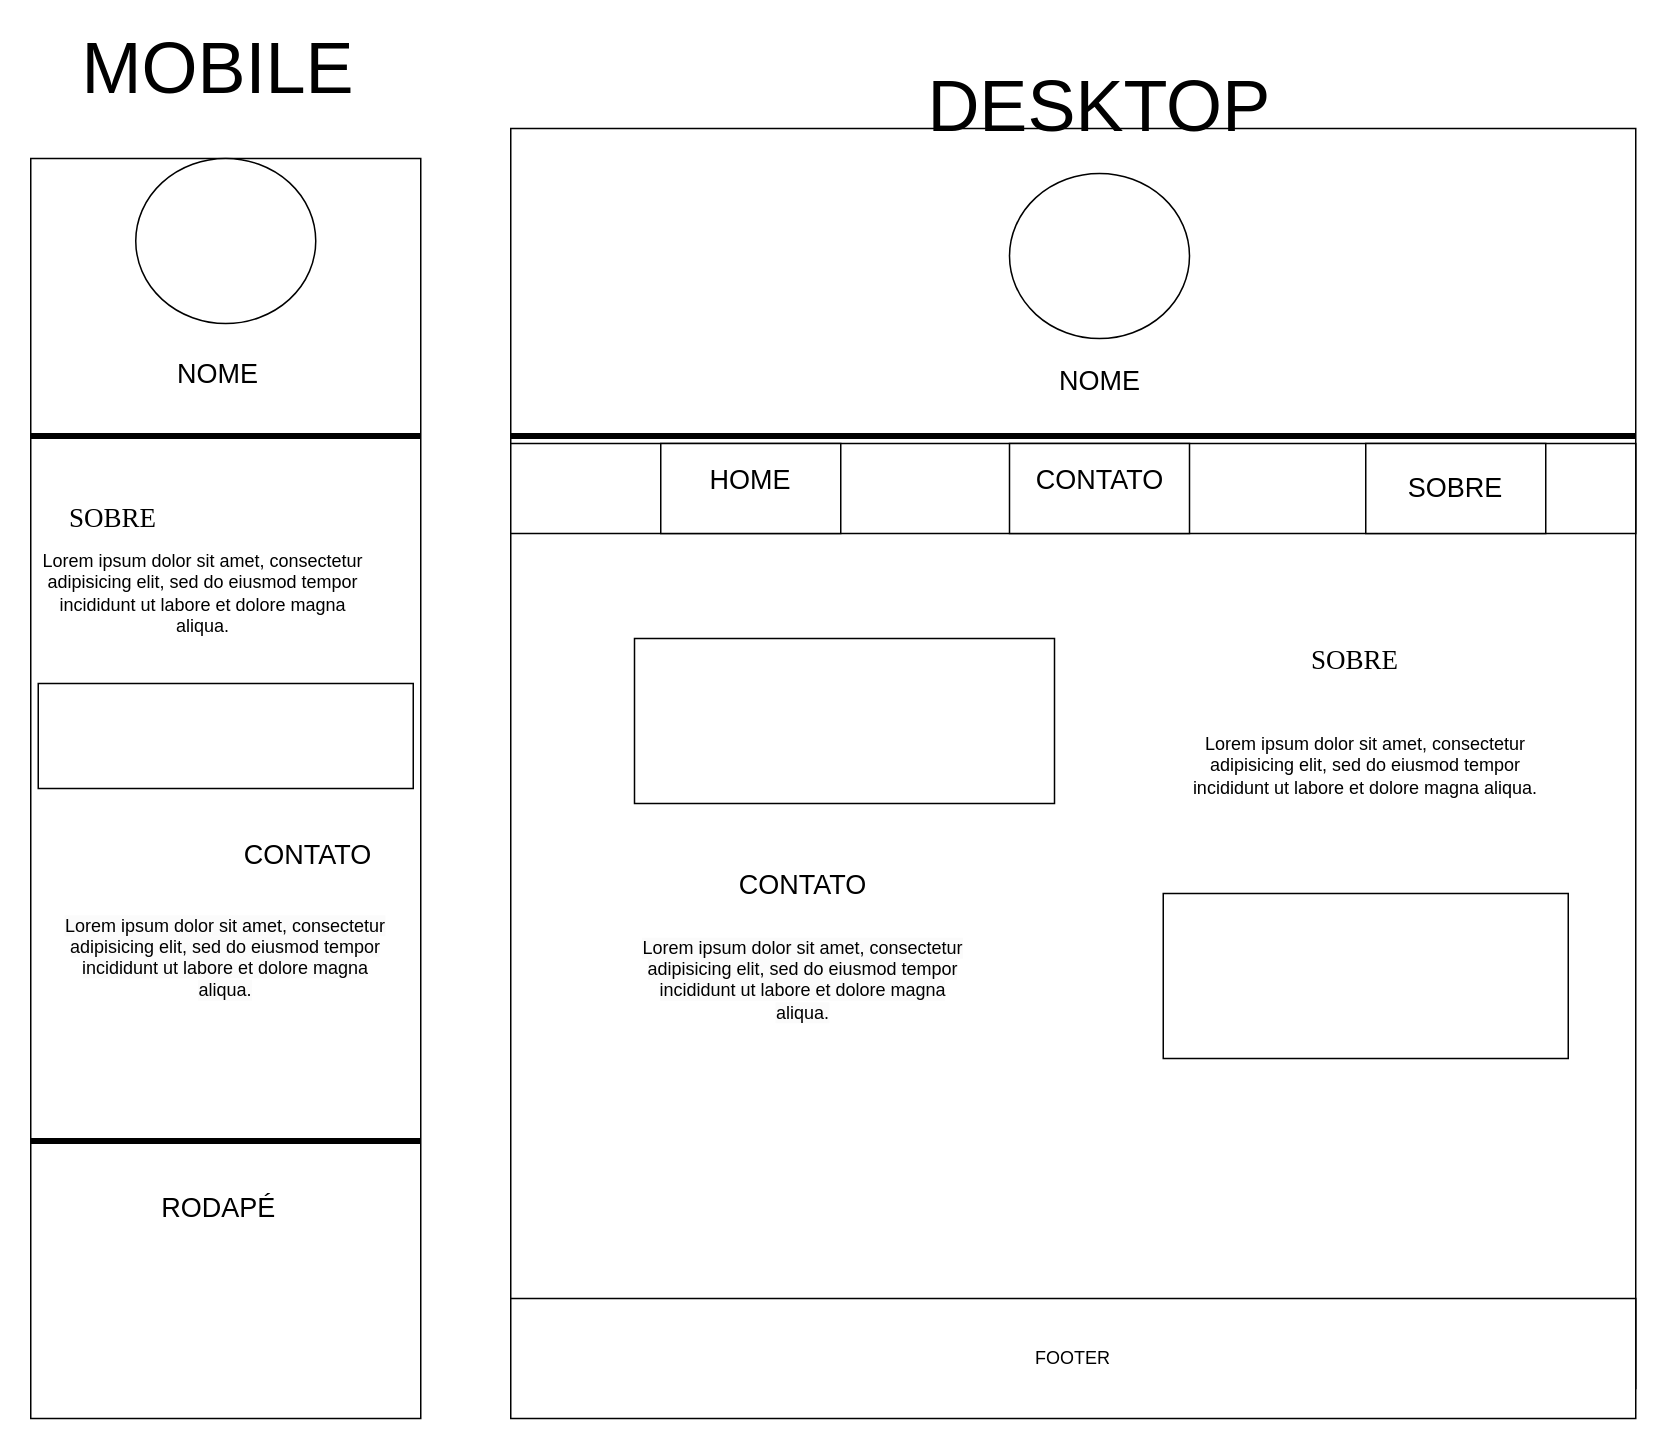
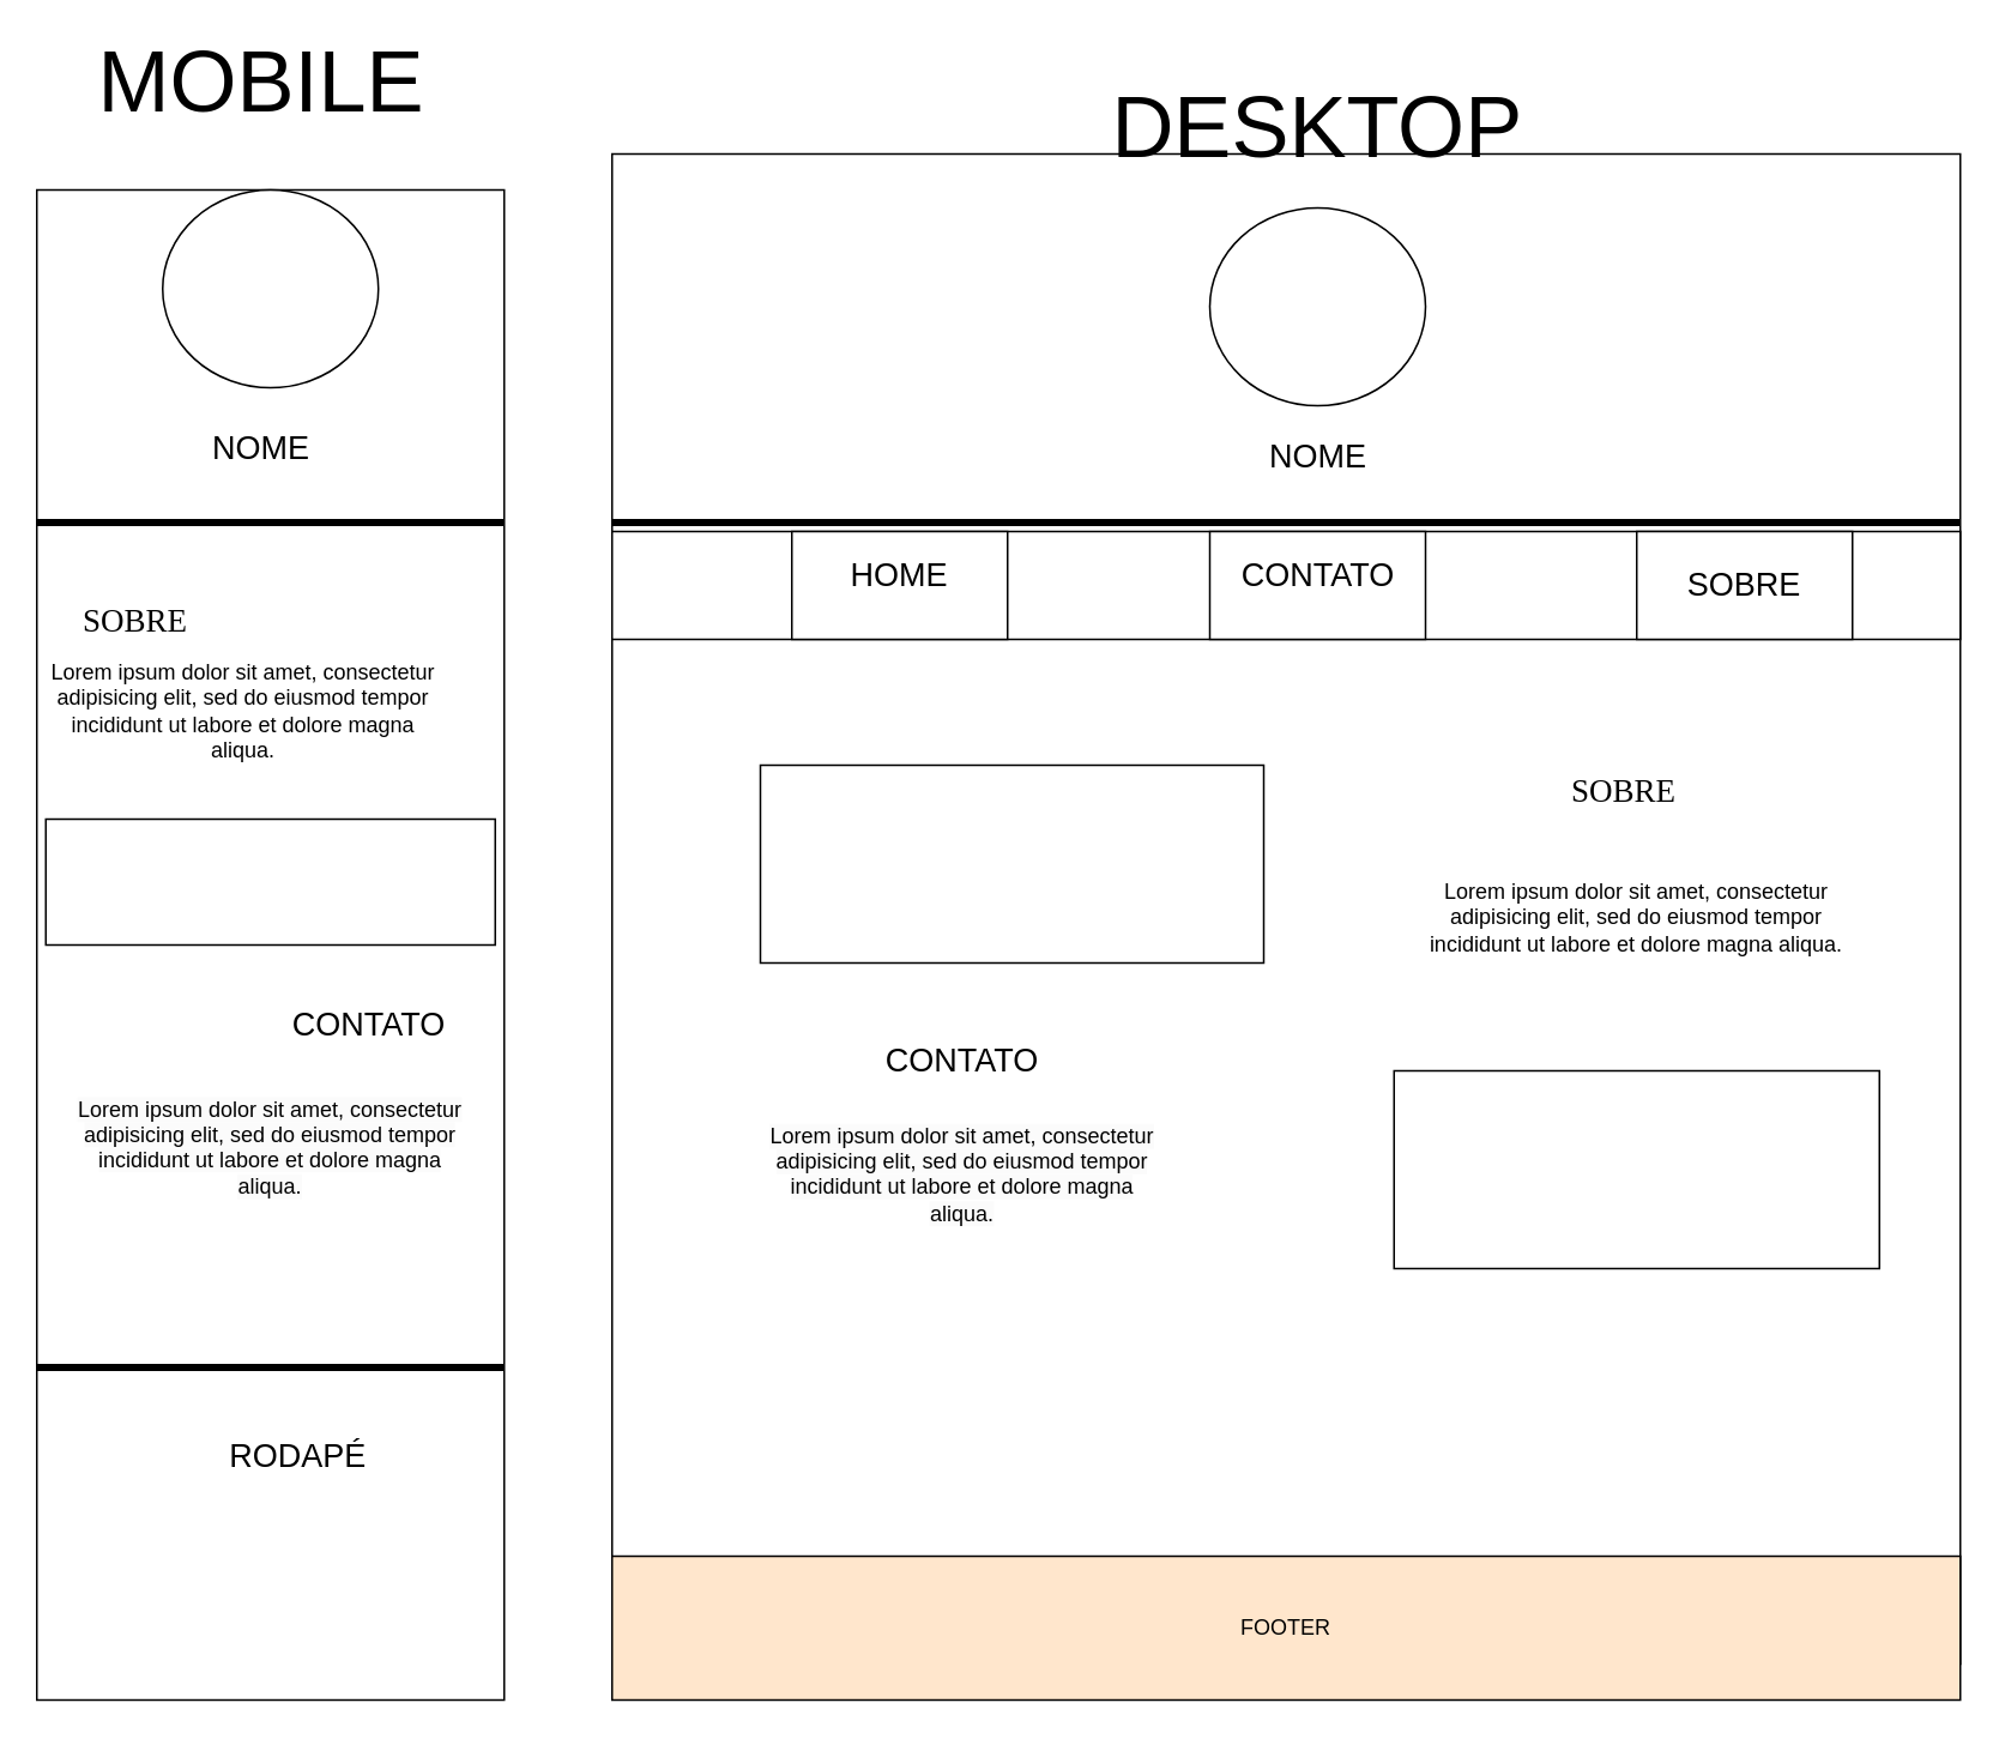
- <mxCell id="15" value="&lt;font style=&quot;font-size: 18px;&quot;&gt;RODAPÉ&lt;/font&gt;" style="text;html=1;strokeColor=none;fillColor=none;align=center;verticalAlign=middle;whiteSpace=wrap;rounded=0;" vertex="1" parent="1"><mxGeometry x="72.5" y="775" width="145" height="60" as="geometry" /></mxCell>
+ <mxCell id="15" value="&lt;font style=&quot;font-size: 18px;&quot;&gt;RODAPÉ&lt;/font&gt;" style="text;html=1;strokeColor=none;fillColor=none;align=center;verticalAlign=middle;whiteSpace=wrap;rounded=0;" vertex="1" parent="1"><mxGeometry x="92.5" y="780" width="145" height="60" as="geometry" /></mxCell>
- <mxCell id="31" value="FOOTER" style="rounded=0;whiteSpace=wrap;html=1;" vertex="1" parent="1"><mxGeometry x="340" y="865" width="750" height="80" as="geometry" /></mxCell>
+ <mxCell id="31" value="FOOTER" style="rounded=0;whiteSpace=wrap;html=1;fillColor=#ffe6cc;" vertex="1" parent="1"><mxGeometry x="340" y="865" width="750" height="80" as="geometry" /></mxCell>
